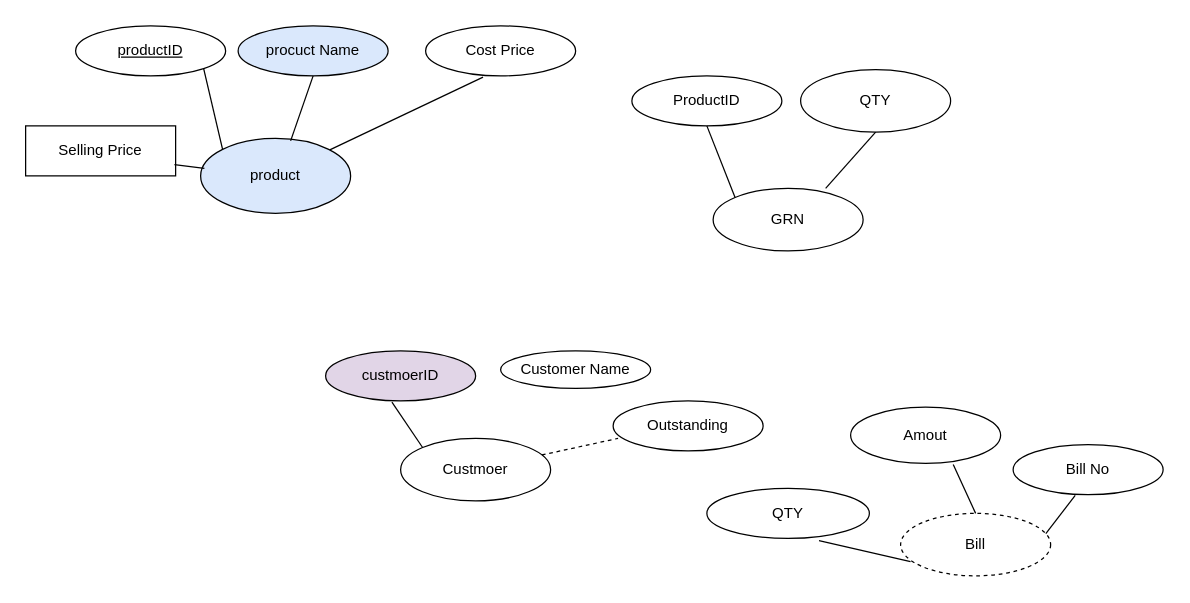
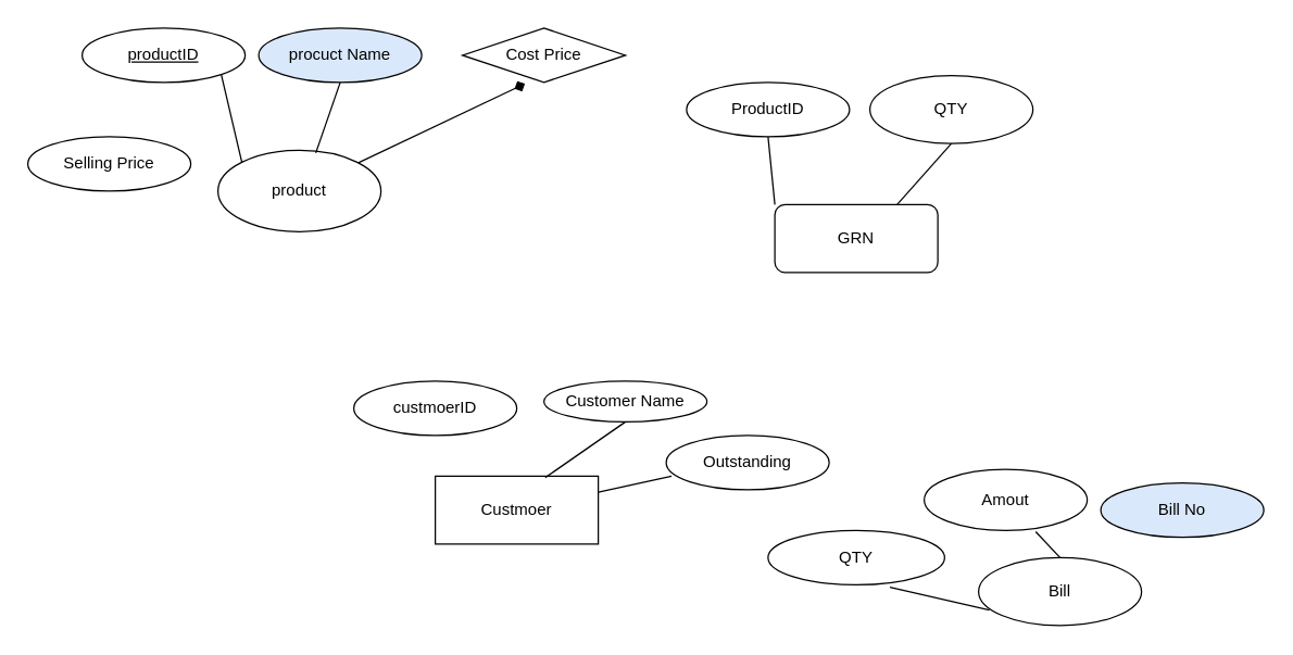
- <mxCell id="6" value="Cost Price" style="ellipse;whiteSpace=wrap;html=1;" vertex="1" parent="1"><mxGeometry x="340" y="20" width="120" height="40" as="geometry" /></mxCell>
+ <mxCell id="6" value="Cost Price" style="rhombus;whiteSpace=wrap;html=1;" vertex="1" parent="1"><mxGeometry x="340" y="20" width="120" height="40" as="geometry" /></mxCell>
- <mxCell id="8" value="" style="endArrow=none;html=1;rounded=0;entryX=0.383;entryY=1.025;entryDx=0;entryDy=0;entryPerimeter=0;" edge="1" parent="1" source="2" target="6"><mxGeometry width="50" height="50" relative="1" as="geometry"><mxPoint x="480" y="230" as="sourcePoint" /><mxPoint x="530" y="180" as="targetPoint" /></mxGeometry></mxCell>
+ <mxCell id="8" value="" style="endArrow=diamond;html=1;rounded=0;entryX=0.383;entryY=1.025;entryDx=0;entryDy=0;entryPerimeter=0;" edge="1" parent="1" source="2" target="6"><mxGeometry width="50" height="50" relative="1" as="geometry"><mxPoint x="480" y="230" as="sourcePoint" /><mxPoint x="530" y="180" as="targetPoint" /></mxGeometry></mxCell>
- <mxCell id="7" value="Selling Price" style="whiteSpace=wrap;html=1;rounded=0;" vertex="1" parent="1"><mxGeometry x="20" y="100" width="120" height="40" as="geometry" /></mxCell>
+ <mxCell id="7" value="Selling Price" style="ellipse;whiteSpace=wrap;html=1;" vertex="1" parent="1"><mxGeometry x="20" y="100" width="120" height="40" as="geometry" /></mxCell>
- <mxCell id="11" value="" style="endArrow=none;html=1;rounded=0;exitX=0.992;exitY=0.775;exitDx=0;exitDy=0;exitPerimeter=0;entryX=0.025;entryY=0.4;entryDx=0;entryDy=0;entryPerimeter=0;" edge="1" parent="1" source="7" target="2"><mxGeometry width="50" height="50" relative="1" as="geometry"><mxPoint x="480" y="230" as="sourcePoint" /><mxPoint x="530" y="180" as="targetPoint" /></mxGeometry></mxCell>
- <mxCell id="2" value="product" style="ellipse;whiteSpace=wrap;html=1;fillColor=#dae8fc;" vertex="1" parent="1"><mxGeometry x="160" y="110" width="120" height="60" as="geometry" /></mxCell>
+ <mxCell id="2" value="product" style="ellipse;whiteSpace=wrap;html=1;" vertex="1" parent="1"><mxGeometry x="160" y="110" width="120" height="60" as="geometry" /></mxCell>
- <mxCell id="12" value="GRN" style="ellipse;whiteSpace=wrap;html=1;" vertex="1" parent="1"><mxGeometry x="570" y="150" width="120" height="50" as="geometry" /></mxCell>
+ <mxCell id="12" value="GRN" style="whiteSpace=wrap;html=1;rounded=1;" vertex="1" parent="1"><mxGeometry x="570" y="150" width="120" height="50" as="geometry" /></mxCell>
- <mxCell id="19" value="custmoerID" style="ellipse;whiteSpace=wrap;html=1;fillColor=#e1d5e7;" vertex="1" parent="1"><mxGeometry x="260" y="280" width="120" height="40" as="geometry" /></mxCell>
+ <mxCell id="19" value="custmoerID" style="ellipse;whiteSpace=wrap;html=1;" vertex="1" parent="1"><mxGeometry x="260" y="280" width="120" height="40" as="geometry" /></mxCell>
+ <mxCell id="22" value="" style="endArrow=none;html=1;rounded=0;exitX=0.675;exitY=0.02;exitDx=0;exitDy=0;exitPerimeter=0;entryX=0.5;entryY=1;entryDx=0;entryDy=0;" edge="1" parent="1" source="18" target="20"><mxGeometry width="50" height="50" relative="1" as="geometry"><mxPoint x="480" y="300" as="sourcePoint" /><mxPoint x="530" y="250" as="targetPoint" /></mxGeometry></mxCell>
- <mxCell id="24" value="" style="endArrow=none;html=1;rounded=0;entryX=0.442;entryY=1.025;entryDx=0;entryDy=0;entryPerimeter=0;exitX=0;exitY=0;exitDx=0;exitDy=0;" edge="1" parent="1" source="18" target="19"><mxGeometry width="50" height="50" relative="1" as="geometry"><mxPoint x="170" y="430" as="sourcePoint" /><mxPoint x="220" y="380" as="targetPoint" /></mxGeometry></mxCell>
- <mxCell id="27" value="Amout" style="ellipse;whiteSpace=wrap;html=1;" vertex="1" parent="1"><mxGeometry x="680" y="325" width="120" height="45" as="geometry" /></mxCell>
+ <mxCell id="27" value="Amout" style="ellipse;whiteSpace=wrap;html=1;" vertex="1" parent="1"><mxGeometry x="680" y="345" width="120" height="45" as="geometry" /></mxCell>
- <mxCell id="23" value="" style="endArrow=none;html=1;rounded=0;entryX=0.033;entryY=0.75;entryDx=0;entryDy=0;entryPerimeter=0;dashed=1;" edge="1" parent="1" source="18" target="21"><mxGeometry width="50" height="50" relative="1" as="geometry"><mxPoint x="200" y="450" as="sourcePoint" /><mxPoint x="250" y="400" as="targetPoint" /><Array as="points" /></mxGeometry></mxCell>
+ <mxCell id="23" value="" style="endArrow=none;html=1;rounded=0;entryX=0.033;entryY=0.75;entryDx=0;entryDy=0;entryPerimeter=0;" edge="1" parent="1" source="18" target="21"><mxGeometry width="50" height="50" relative="1" as="geometry"><mxPoint x="200" y="450" as="sourcePoint" /><mxPoint x="250" y="400" as="targetPoint" /><Array as="points" /></mxGeometry></mxCell>
- <mxCell id="18" value="Custmoer" style="ellipse;whiteSpace=wrap;html=1;" vertex="1" parent="1"><mxGeometry x="320" y="350" width="120" height="50" as="geometry" /></mxCell>
+ <mxCell id="18" value="Custmoer" style="whiteSpace=wrap;html=1;rounded=0;" vertex="1" parent="1"><mxGeometry x="320" y="350" width="120" height="50" as="geometry" /></mxCell>
- <mxCell id="26" value="Bill No" style="ellipse;whiteSpace=wrap;html=1;" vertex="1" parent="1"><mxGeometry x="810" y="355" width="120" height="40" as="geometry" /></mxCell>
+ <mxCell id="26" value="Bill No" style="ellipse;whiteSpace=wrap;html=1;fillColor=#dae8fc;" vertex="1" parent="1"><mxGeometry x="810" y="355" width="120" height="40" as="geometry" /></mxCell>
- <mxCell id="29" value="" style="endArrow=none;html=1;rounded=0;exitX=0.968;exitY=0.324;exitDx=0;exitDy=0;exitPerimeter=0;entryX=0.414;entryY=1.015;entryDx=0;entryDy=0;entryPerimeter=0;" edge="1" parent="1" source="25" target="26"><mxGeometry width="50" height="50" relative="1" as="geometry"><mxPoint x="540" y="300" as="sourcePoint" /><mxPoint x="880" y="390" as="targetPoint" /></mxGeometry></mxCell>
- <mxCell id="25" value="Bill" style="ellipse;whiteSpace=wrap;html=1;dashed=1;" vertex="1" parent="1"><mxGeometry x="720" y="410" width="120" height="50" as="geometry" /></mxCell>
+ <mxCell id="25" value="Bill" style="ellipse;whiteSpace=wrap;html=1;" vertex="1" parent="1"><mxGeometry x="720" y="410" width="120" height="50" as="geometry" /></mxCell>
